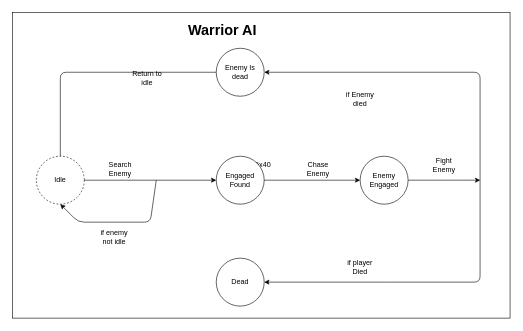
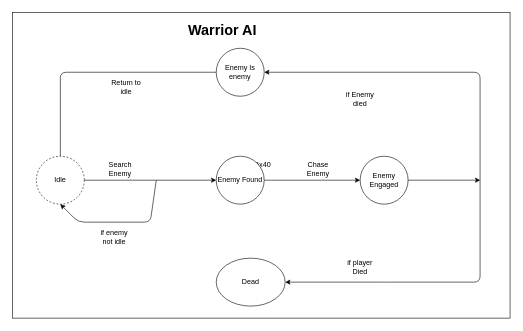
- <mxCell id="21" value="Enemy Is dead" style="ellipse;whiteSpace=wrap;html=1;aspect=fixed;" vertex="1" parent="1"><mxGeometry x="360" y="80" width="80" height="80" as="geometry" /></mxCell>
+ <mxCell id="21" value="Enemy Is enemy" style="ellipse;whiteSpace=wrap;html=1;aspect=fixed;" vertex="1" parent="1"><mxGeometry x="360" y="80" width="80" height="80" as="geometry" /></mxCell>
- <mxCell id="22" value="Return to idle" style="text;html=1;strokeColor=none;fillColor=none;align=center;verticalAlign=middle;whiteSpace=wrap;rounded=0;" vertex="1" parent="1"><mxGeometry x="215" y="115" width="60" height="30" as="geometry" /></mxCell>
+ <mxCell id="22" value="Return to idle" style="text;html=1;strokeColor=none;fillColor=none;align=center;verticalAlign=middle;whiteSpace=wrap;rounded=0;" vertex="1" parent="1"><mxGeometry x="180" y="130" width="60" height="30" as="geometry" /></mxCell>
- <mxCell id="20" value="Fight Enemy" style="text;html=1;strokeColor=none;fillColor=none;align=center;verticalAlign=middle;whiteSpace=wrap;rounded=0;" vertex="1" parent="1"><mxGeometry x="710" y="260" width="60" height="30" as="geometry" /></mxCell>
- <mxCell id="8" value="Engaged Found" style="ellipse;whiteSpace=wrap;html=1;aspect=fixed;" vertex="1" parent="1"><mxGeometry x="360" y="260" width="80" height="80" as="geometry" /></mxCell>
+ <mxCell id="8" value="Enemy Found" style="ellipse;whiteSpace=wrap;html=1;aspect=fixed;" vertex="1" parent="1"><mxGeometry x="360" y="260" width="80" height="80" as="geometry" /></mxCell>
- <mxCell id="17" value="Dead" style="ellipse;whiteSpace=wrap;html=1;aspect=fixed;" vertex="1" parent="1"><mxGeometry x="360" y="430" width="80" height="80" as="geometry" /></mxCell>
+ <mxCell id="17" value="Dead" style="ellipse;whiteSpace=wrap;html=1;aspect=fixed;" vertex="1" parent="1"><mxGeometry x="360" y="430" width="115" height="80" as="geometry" /></mxCell>
